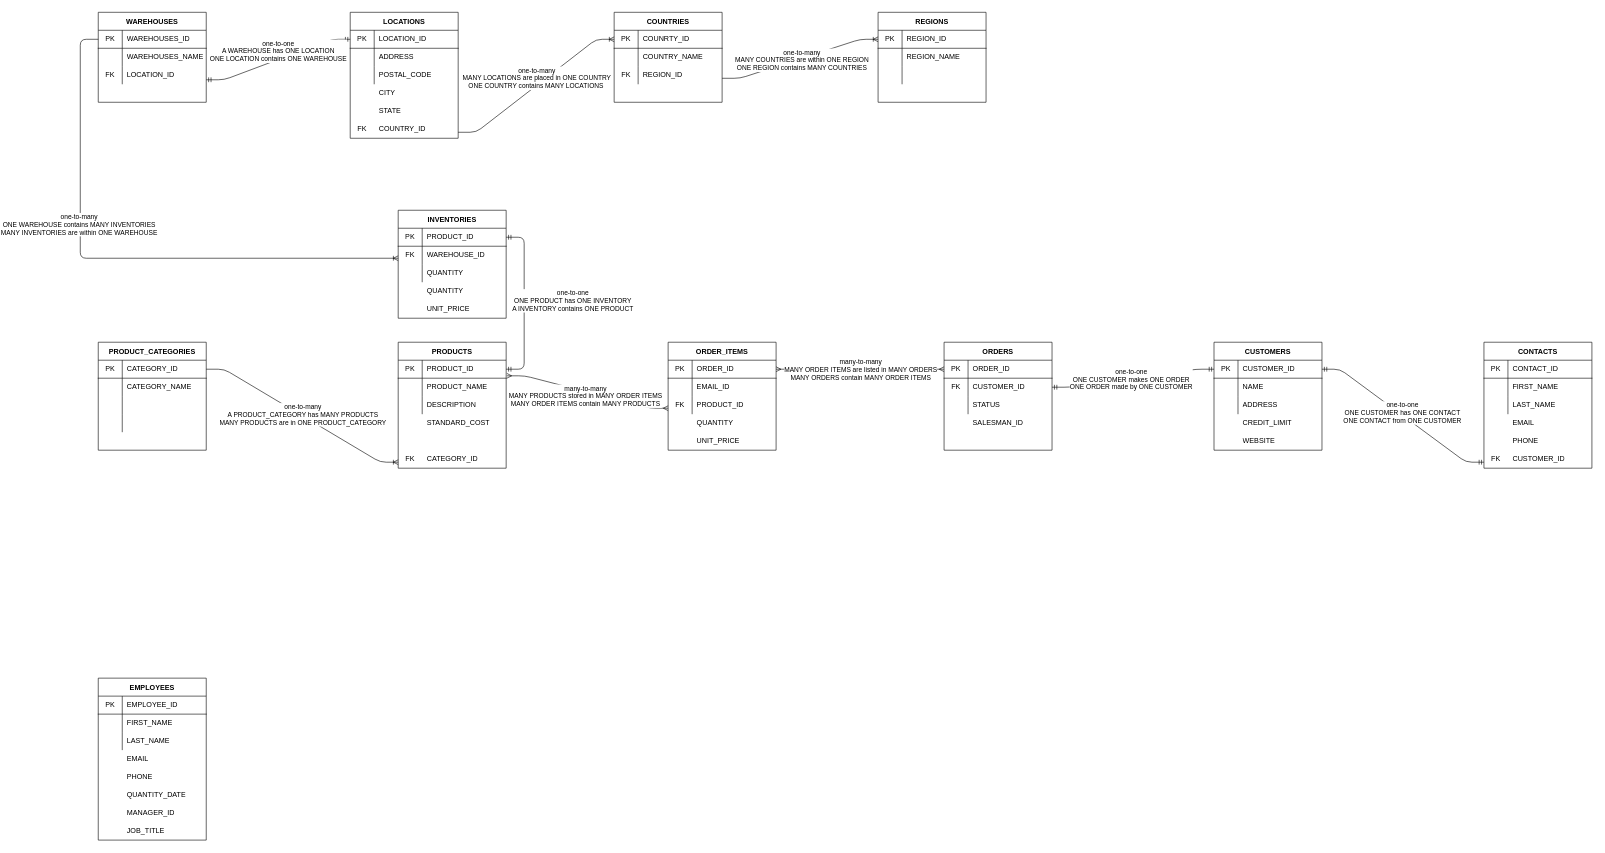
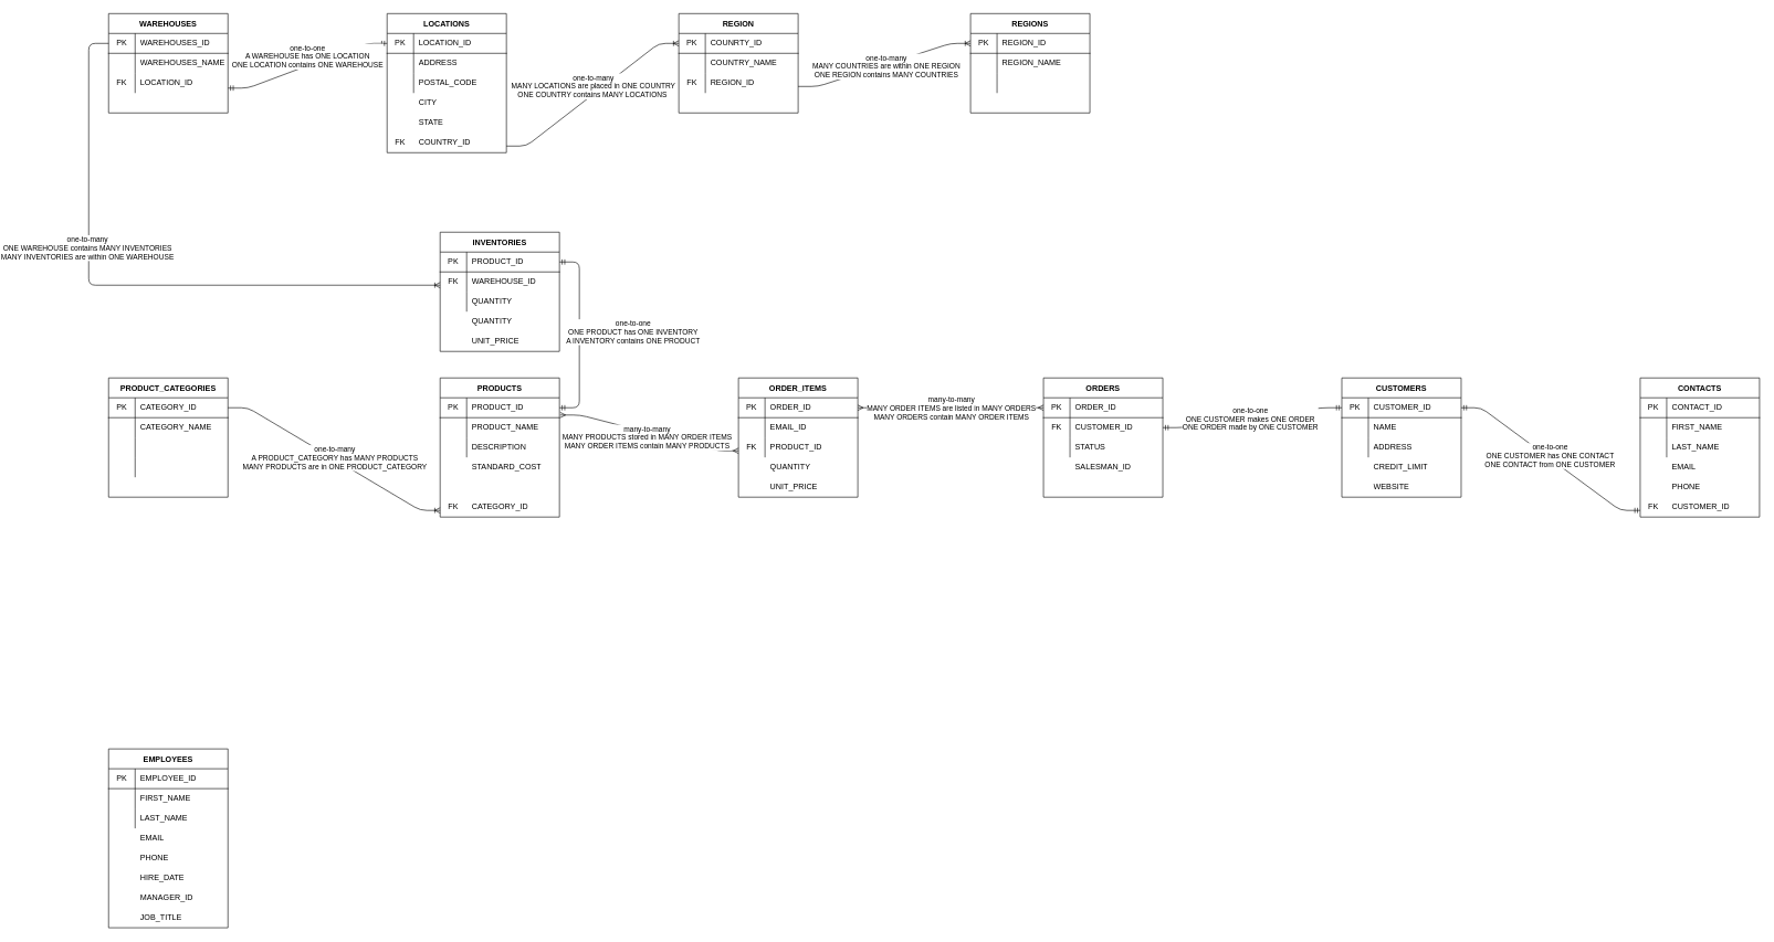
- <mxCell id="2" value="COUNTRIES" style="shape=table;startSize=30;container=1;collapsible=0;childLayout=tableLayout;fixedRows=1;rowLines=0;fontStyle=1;align=center;pointerEvents=1;" parent="1" vertex="1"><mxGeometry x="910" y="20" width="180" height="150" as="geometry" /></mxCell>
+ <mxCell id="2" value="REGION" style="shape=table;startSize=30;container=1;collapsible=0;childLayout=tableLayout;fixedRows=1;rowLines=0;fontStyle=1;align=center;pointerEvents=1;" parent="1" vertex="1"><mxGeometry x="910" y="20" width="180" height="150" as="geometry" /></mxCell>
- <mxCell id="54" value="QUANTITY_DATE" style="shape=partialRectangle;html=1;whiteSpace=wrap;connectable=0;fillColor=none;top=0;left=0;bottom=0;right=0;align=left;spacingLeft=6;overflow=hidden;pointerEvents=1;" parent="1" vertex="1"><mxGeometry x="90" y="1310" width="140" height="30" as="geometry" /></mxCell>
+ <mxCell id="54" value="HIRE_DATE" style="shape=partialRectangle;html=1;whiteSpace=wrap;connectable=0;fillColor=none;top=0;left=0;bottom=0;right=0;align=left;spacingLeft=6;overflow=hidden;pointerEvents=1;" parent="1" vertex="1"><mxGeometry x="90" y="1310" width="140" height="30" as="geometry" /></mxCell>
